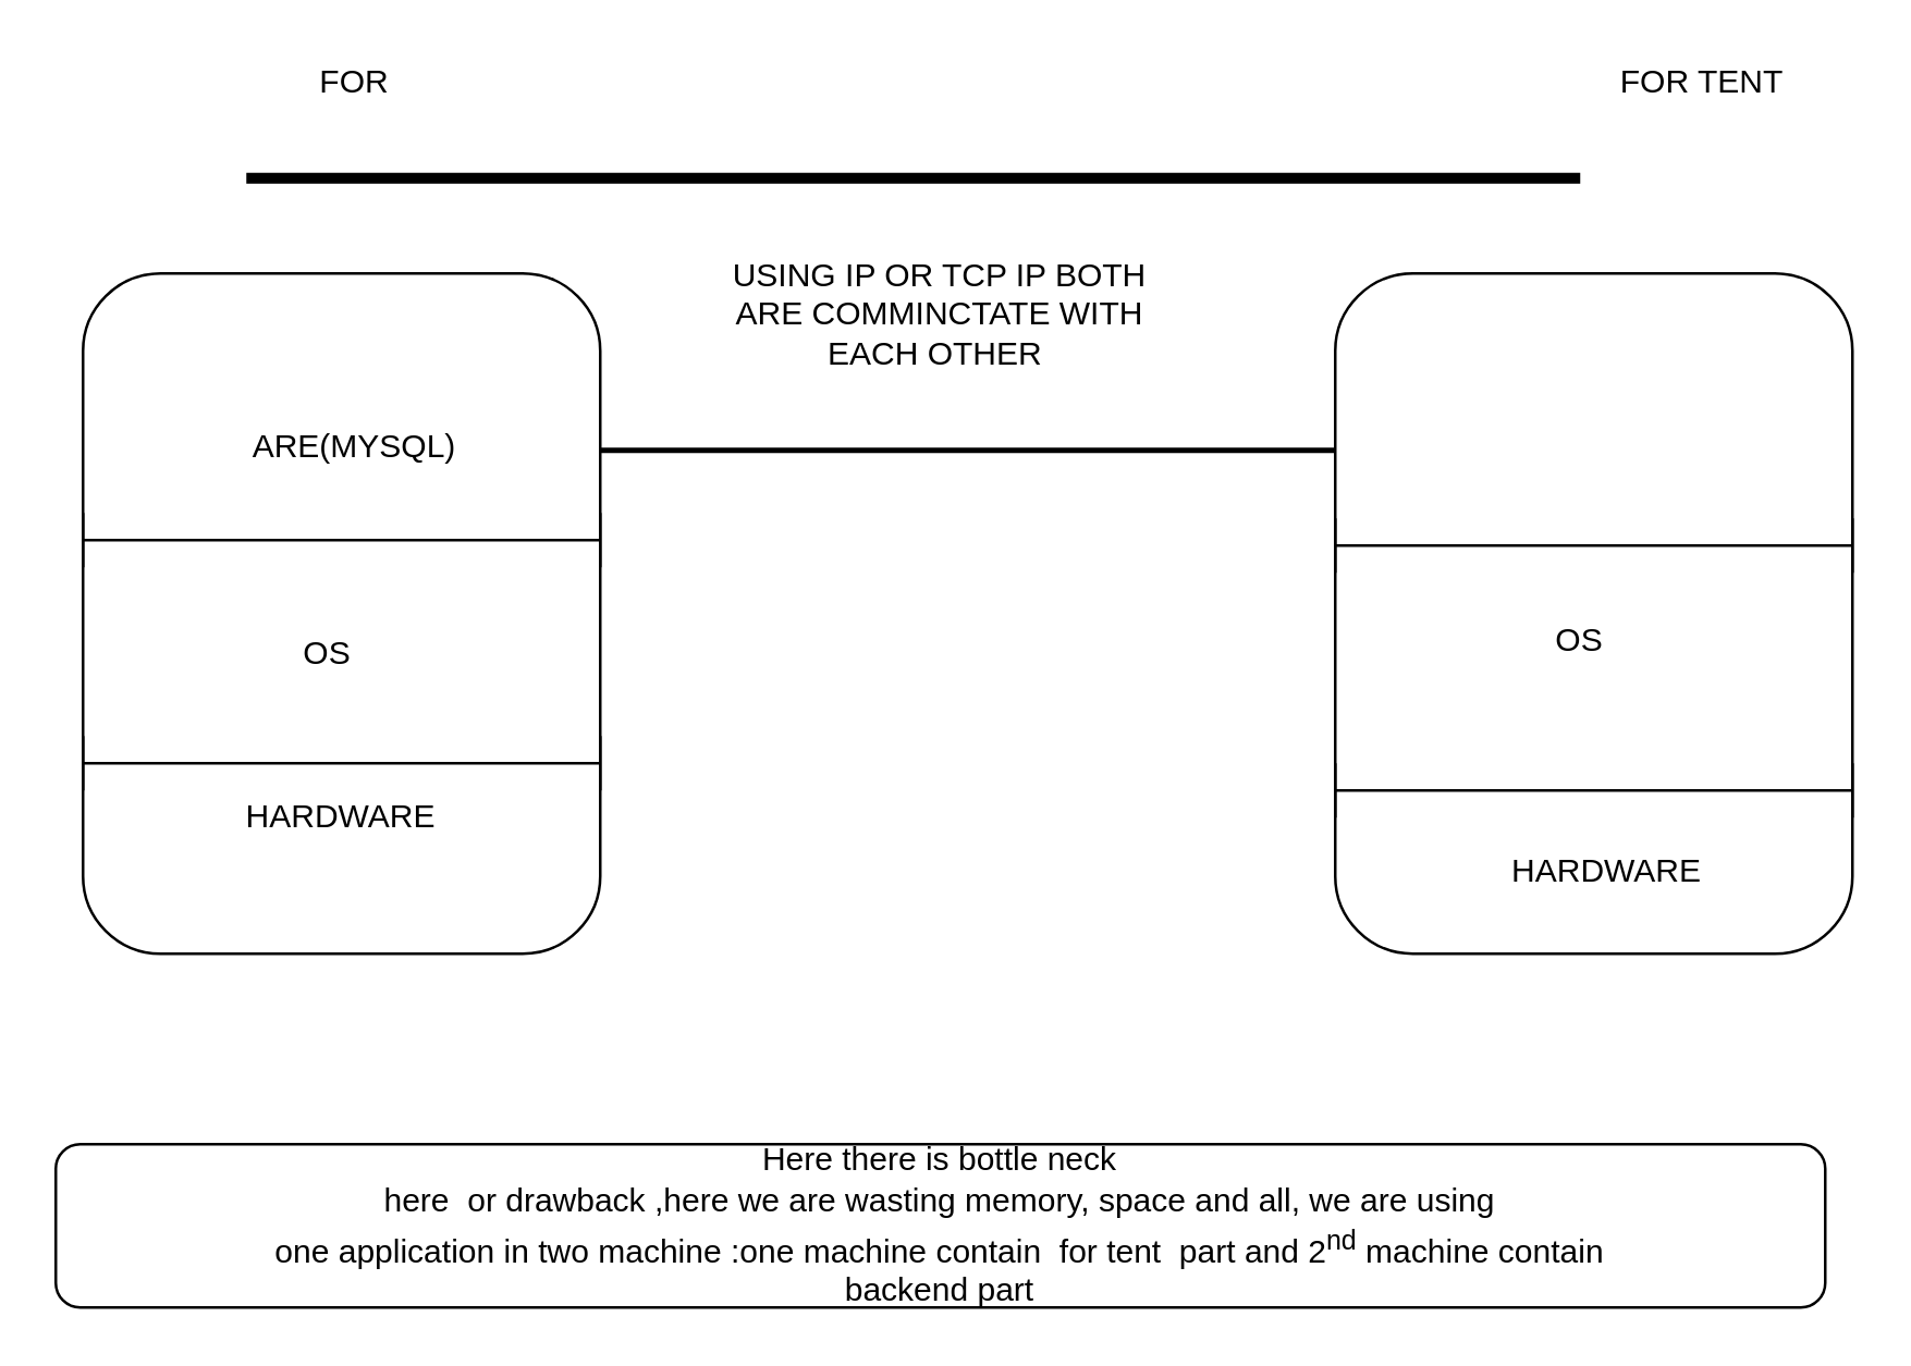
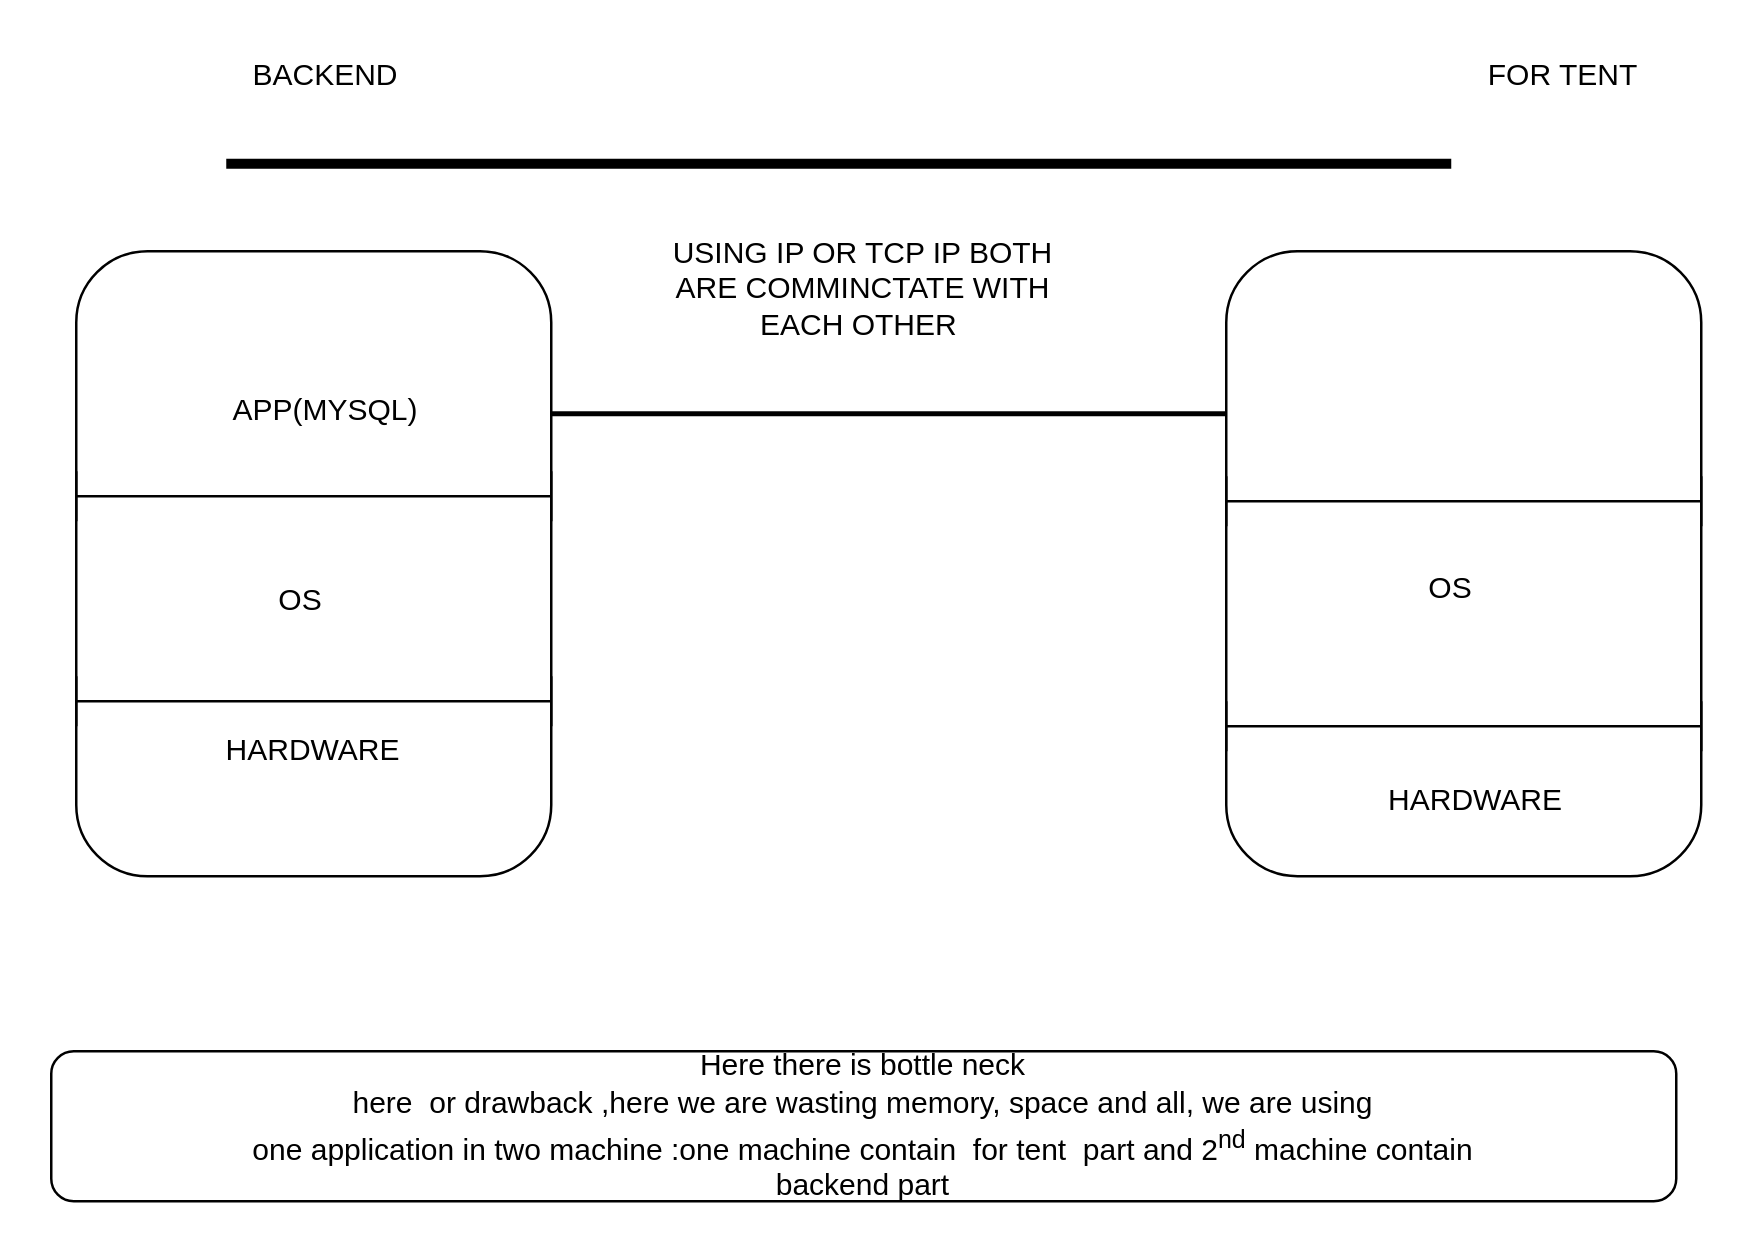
- <mxCell id="17" value="FOR" style="text;html=1;strokeColor=none;fillColor=none;align=center;verticalAlign=middle;whiteSpace=wrap;rounded=0;" vertex="1" parent="1"><mxGeometry x="110" y="20" width="40" height="20" as="geometry" /></mxCell>
+ <mxCell id="17" value="BACKEND" style="text;html=1;strokeColor=none;fillColor=none;align=center;verticalAlign=middle;whiteSpace=wrap;rounded=0;" vertex="1" parent="1"><mxGeometry x="110" y="20" width="40" height="20" as="geometry" /></mxCell>
- <mxCell id="7" value="ARE(MYSQL)" style="text;html=1;strokeColor=none;fillColor=none;align=center;verticalAlign=middle;whiteSpace=wrap;rounded=0;" vertex="1" parent="1"><mxGeometry x="80" y="139" width="100" height="50" as="geometry" /></mxCell>
+ <mxCell id="7" value="APP(MYSQL)" style="text;html=1;strokeColor=none;fillColor=none;align=center;verticalAlign=middle;whiteSpace=wrap;rounded=0;" vertex="1" parent="1"><mxGeometry x="80" y="139" width="100" height="50" as="geometry" /></mxCell>
